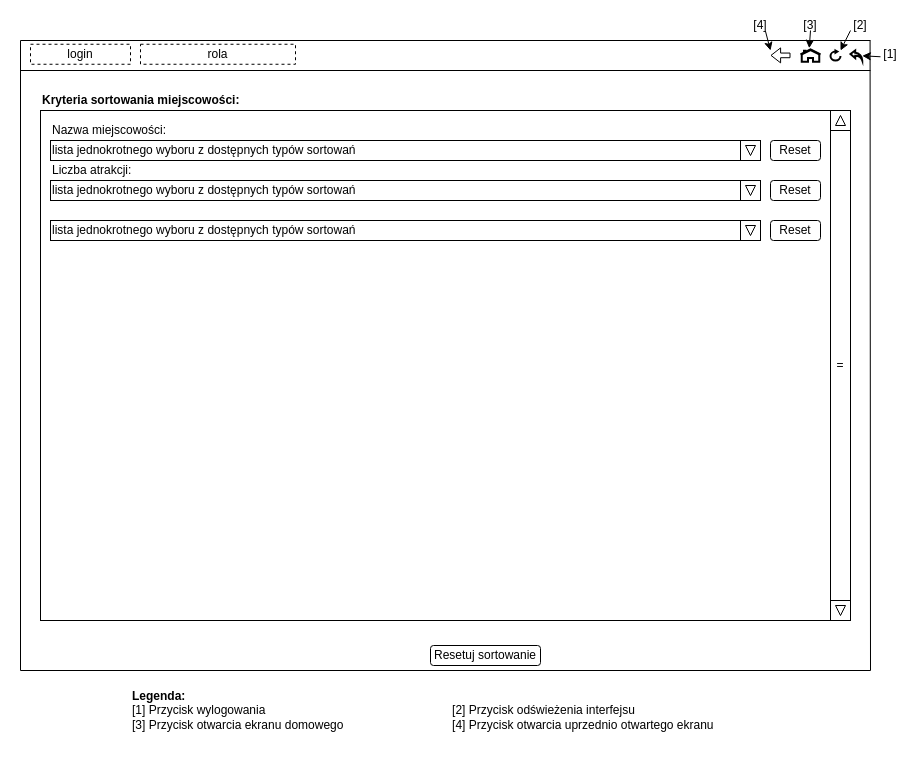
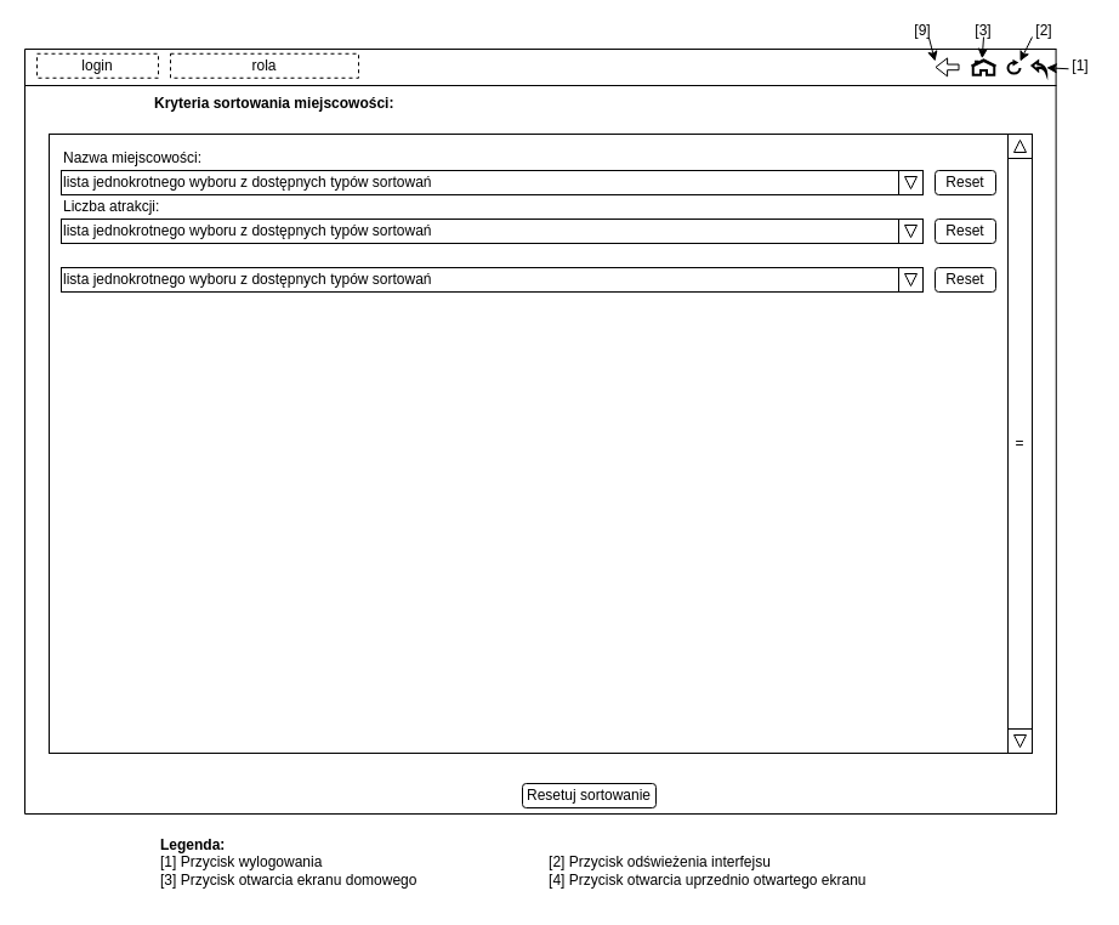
- <mxCell id="17" value="[4]" style="text;html=1;strokeColor=none;fillColor=none;align=center;verticalAlign=middle;whiteSpace=wrap;rounded=0;fontSize=12;fontFamily=Helvetica;fontColor=default;" parent="1" vertex="1"><mxGeometry x="750" y="20" width="20" height="10" as="geometry" /></mxCell>
+ <mxCell id="17" value="[9]" style="text;html=1;strokeColor=none;fillColor=none;align=center;verticalAlign=middle;whiteSpace=wrap;rounded=0;fontSize=12;fontFamily=Helvetica;fontColor=default;" parent="1" vertex="1"><mxGeometry x="750" y="20" width="20" height="10" as="geometry" /></mxCell>
- <mxCell id="23" value="&lt;b&gt;Kryteria sortowania miejscowości:&lt;/b&gt;" style="rounded=0;whiteSpace=wrap;html=1;dashed=1;align=left;strokeColor=none;fillColor=none;" parent="1" vertex="1"><mxGeometry x="40" y="90" width="420" height="20" as="geometry" /></mxCell>
+ <mxCell id="23" value="&lt;b&gt;Kryteria sortowania miejscowości:&lt;/b&gt;" style="rounded=0;whiteSpace=wrap;html=1;dashed=1;align=left;strokeColor=none;fillColor=none;" parent="1" vertex="1"><mxGeometry x="125" y="75" width="420" height="20" as="geometry" /></mxCell>
